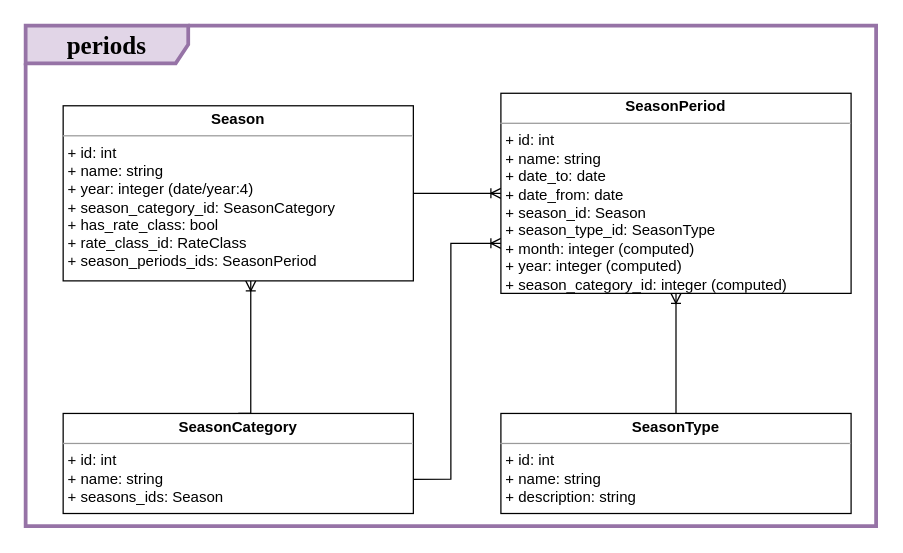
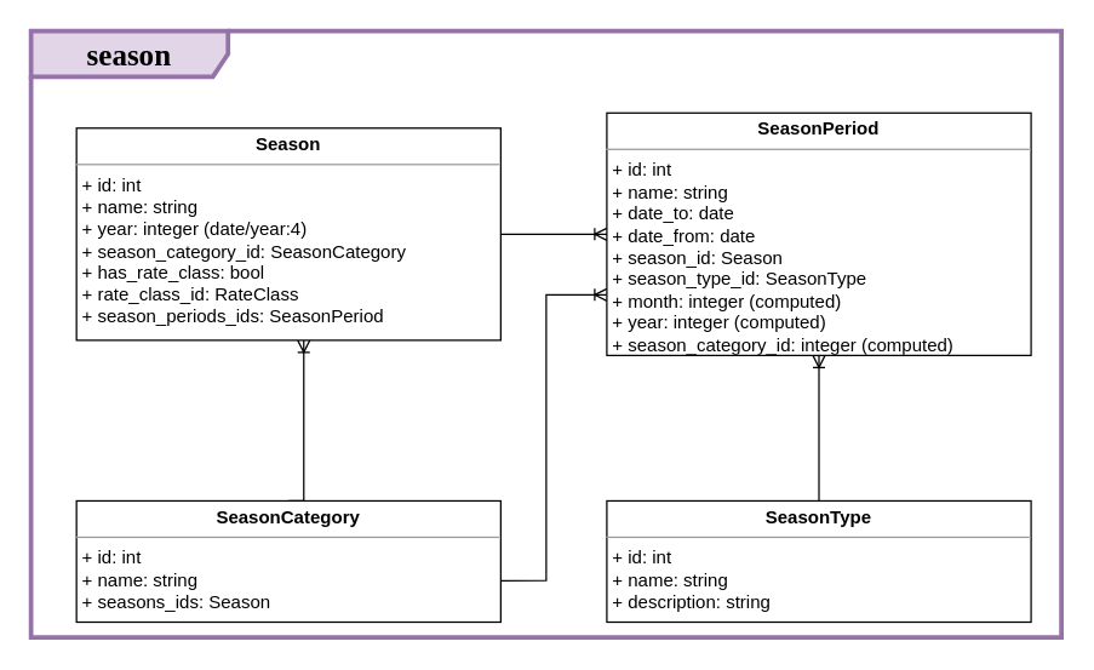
- <mxCell id="2" value="&lt;font style=&quot;font-size: 20px;&quot;&gt;&lt;b&gt;periods&lt;/b&gt;&lt;/font&gt;" style="shape=umlFrame;whiteSpace=wrap;html=1;rounded=0;shadow=0;comic=0;labelBackgroundColor=none;strokeWidth=3;fontFamily=Verdana;fontSize=10;align=center;width=130;height=30;fillColor=#e1d5e7;strokeColor=#9673a6;" parent="1" vertex="1"><mxGeometry x="20" y="20" width="680" height="400" as="geometry" /></mxCell>
+ <mxCell id="2" value="&lt;font style=&quot;font-size: 20px;&quot;&gt;&lt;b&gt;season&lt;/b&gt;&lt;/font&gt;" style="shape=umlFrame;whiteSpace=wrap;html=1;rounded=0;shadow=0;comic=0;labelBackgroundColor=none;strokeWidth=3;fontFamily=Verdana;fontSize=10;align=center;width=130;height=30;fillColor=#e1d5e7;strokeColor=#9673a6;" parent="1" vertex="1"><mxGeometry x="20" y="20" width="680" height="400" as="geometry" /></mxCell>
